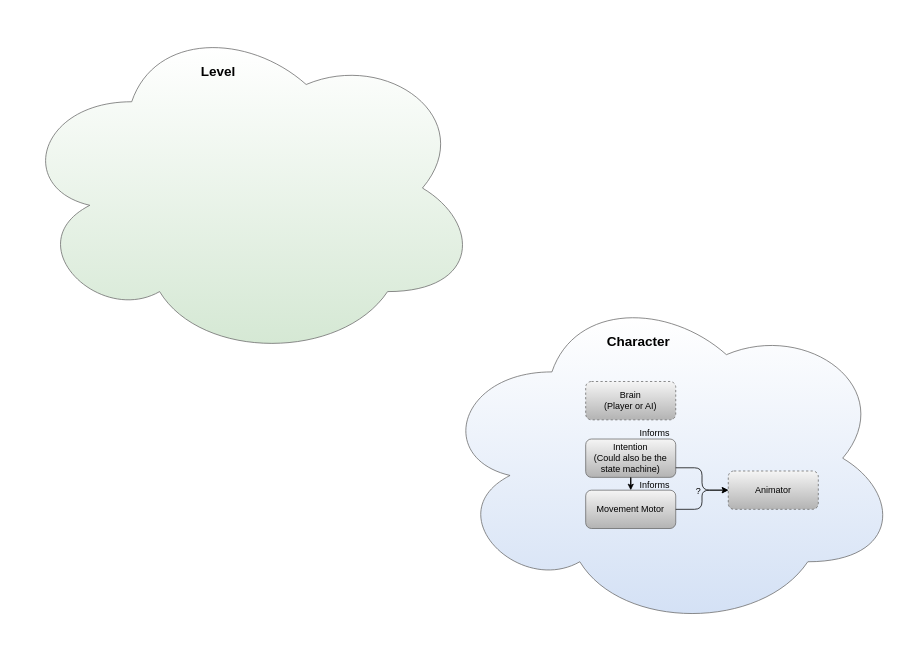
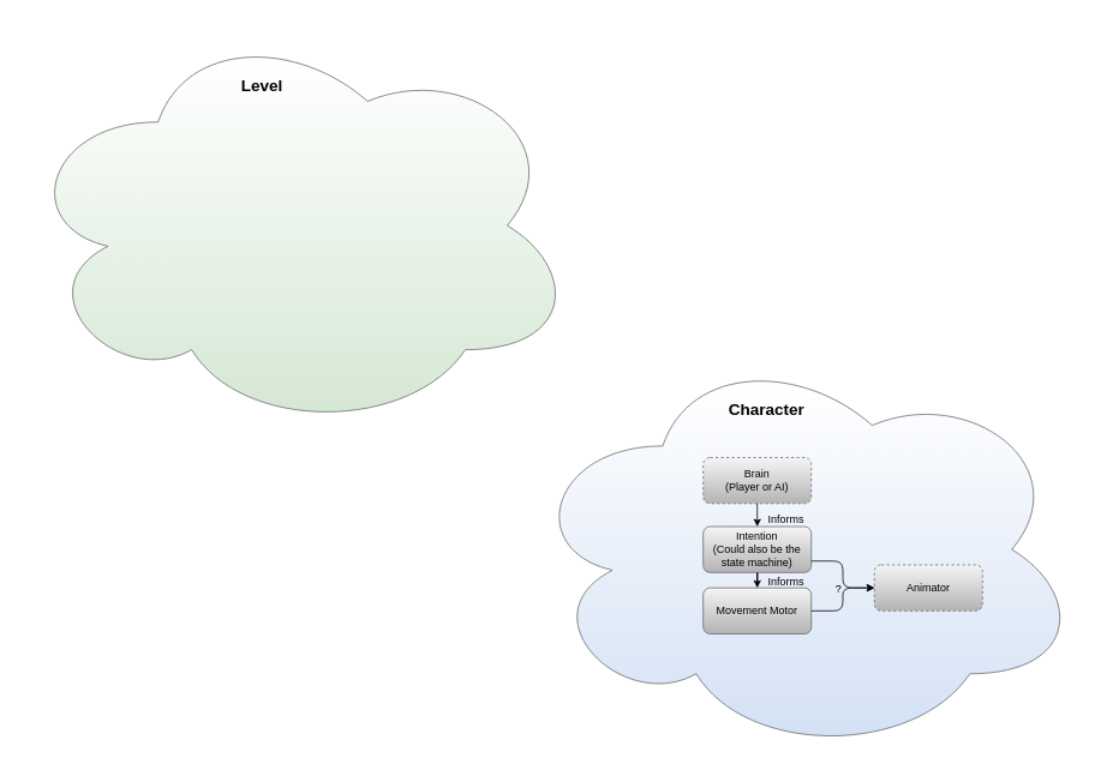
+ <mxCell id="6" style="edgeStyle=orthogonalEdgeStyle;rounded=1;orthogonalLoop=1;jettySize=auto;html=1;exitX=0.5;exitY=1;exitDx=0;exitDy=0;entryX=0.5;entryY=0;entryDx=0;entryDy=0;" parent="2" source="4" target="5" edge="1"><mxGeometry relative="1" as="geometry" /></mxCell>
